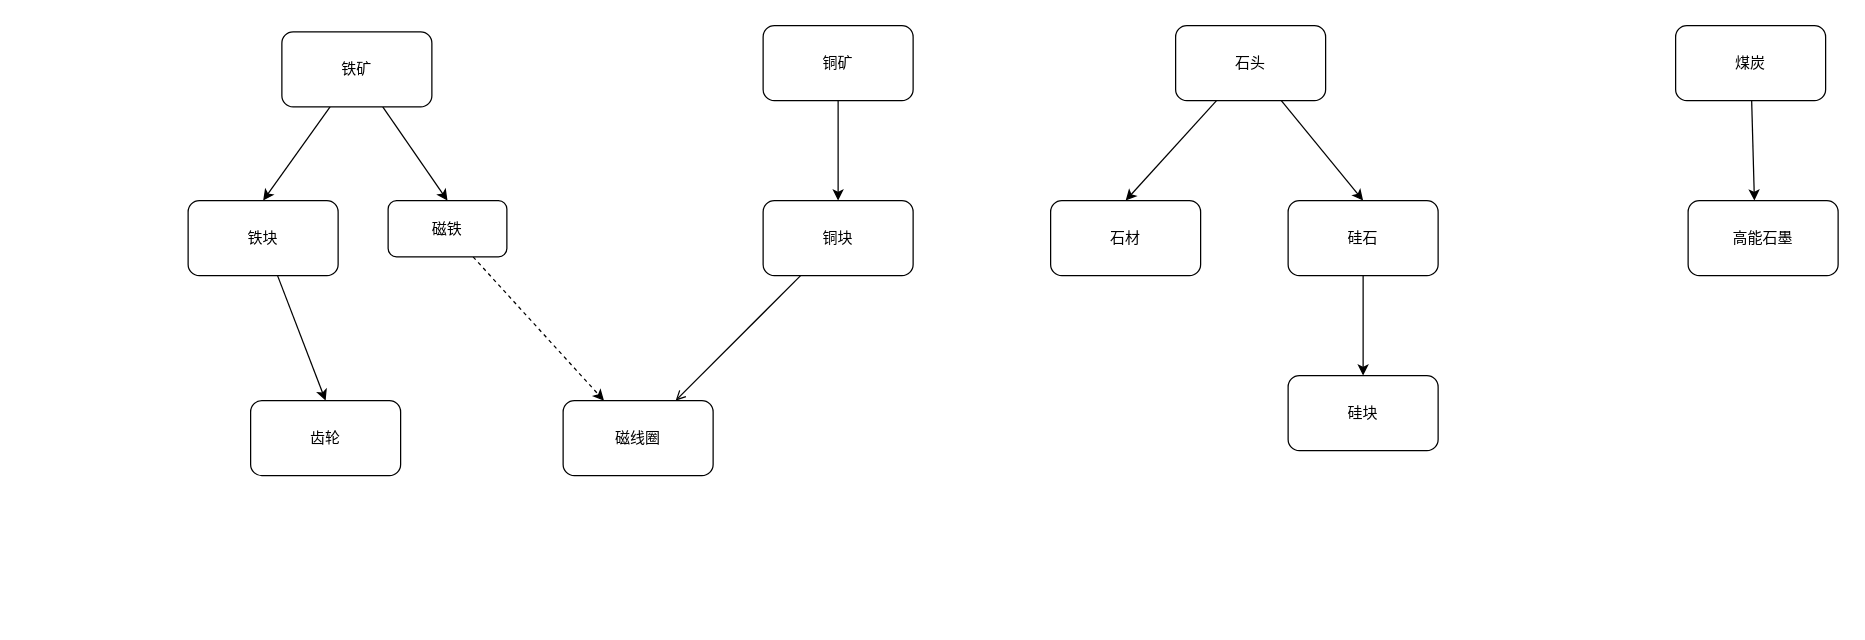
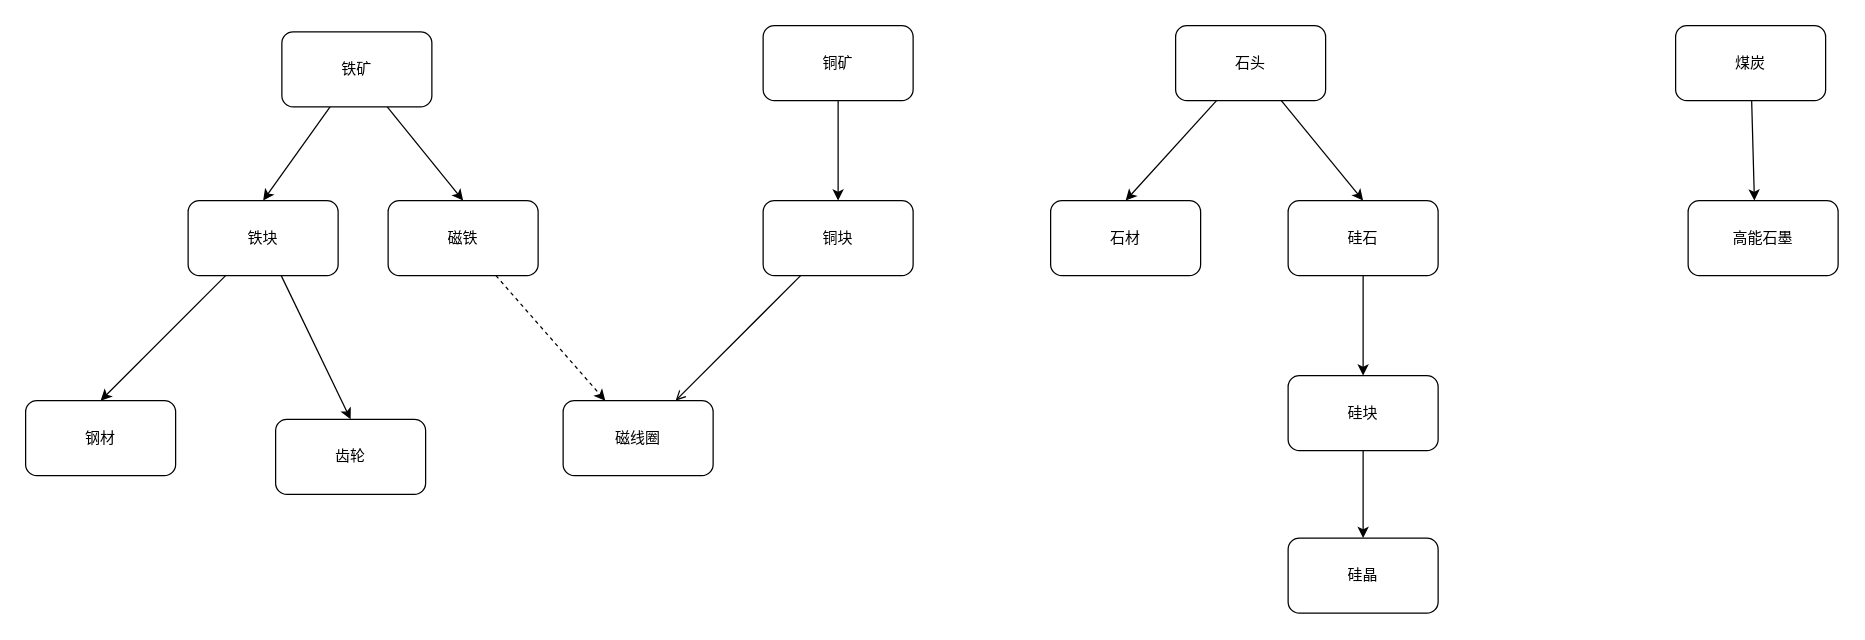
- <mxCell id="11" value="磁铁" style="rounded=1;whiteSpace=wrap;html=1;" vertex="1" parent="1"><mxGeometry x="310" y="160" width="95" height="45" as="geometry" /></mxCell>
+ <mxCell id="11" value="磁铁" style="rounded=1;whiteSpace=wrap;html=1;" vertex="1" parent="1"><mxGeometry x="310" y="160" width="120" height="60" as="geometry" /></mxCell>
+ <mxCell id="7" style="rounded=0;orthogonalLoop=1;jettySize=auto;html=1;entryX=0.5;entryY=0;entryDx=0;entryDy=0;" edge="1" parent="1" source="9" target="15"><mxGeometry relative="1" as="geometry" /></mxCell>
+ <mxCell id="15" value="钢材" style="rounded=1;whiteSpace=wrap;html=1;" vertex="1" parent="1"><mxGeometry x="20" y="320" width="120" height="60" as="geometry" /></mxCell>
- <mxCell id="16" value="齿轮" style="rounded=1;whiteSpace=wrap;html=1;" vertex="1" parent="1"><mxGeometry x="200" y="320" width="120" height="60" as="geometry" /></mxCell>
+ <mxCell id="16" value="齿轮" style="rounded=1;whiteSpace=wrap;html=1;" vertex="1" parent="1"><mxGeometry x="220" y="335" width="120" height="60" as="geometry" /></mxCell>
+ <mxCell id="26" style="rounded=0;orthogonalLoop=1;jettySize=auto;html=1;entryX=0.5;entryY=0;entryDx=0;entryDy=0;" edge="1" parent="1" source="27" target="28"><mxGeometry relative="1" as="geometry" /></mxCell>
+ <mxCell id="28" value="硅晶" style="rounded=1;whiteSpace=wrap;html=1;" vertex="1" parent="1"><mxGeometry x="1030" y="430" width="120" height="60" as="geometry" /></mxCell>
